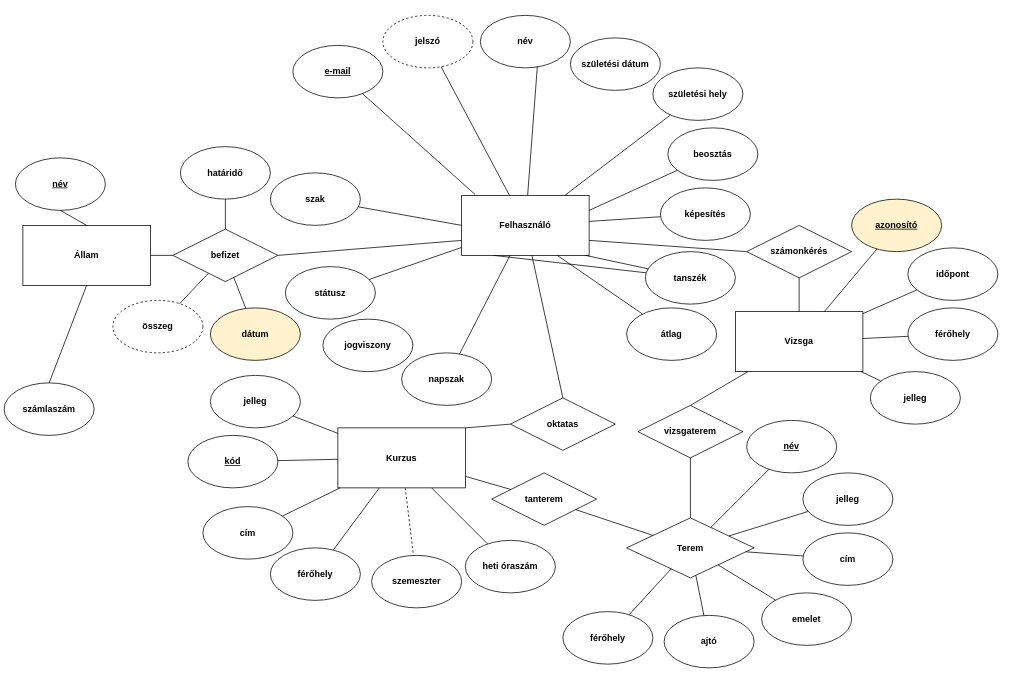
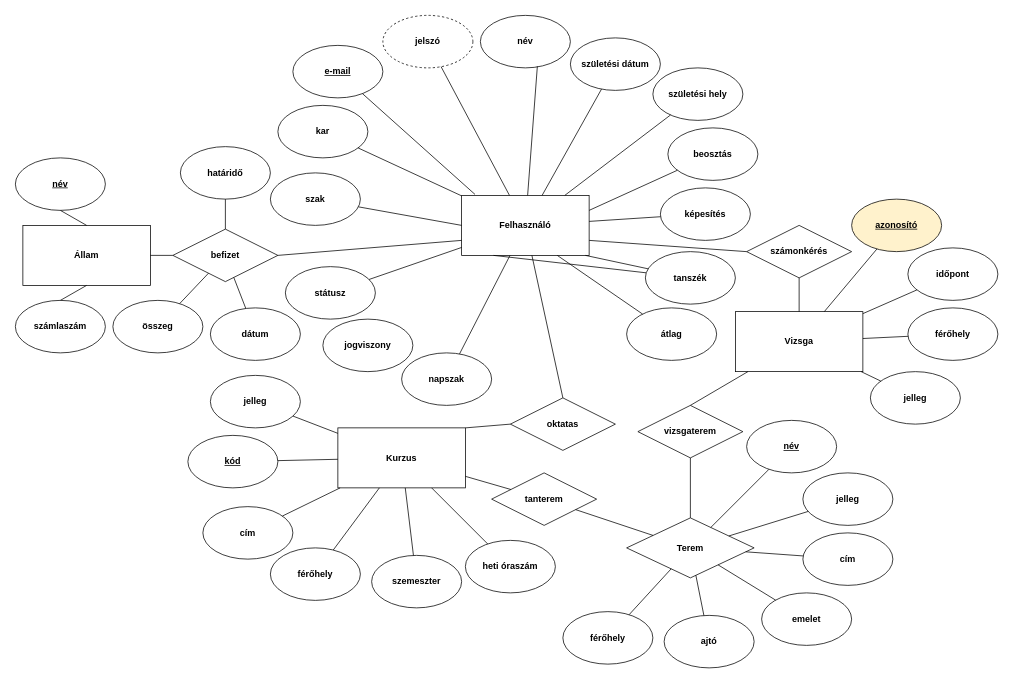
+ <mxCell id="61" value="&lt;b&gt;kar&lt;/b&gt;" style="ellipse;whiteSpace=wrap;html=1;" parent="1" vertex="1"><mxGeometry x="370" y="140" width="120" height="70" as="geometry" /></mxCell>
+ <mxCell id="11" value="" style="endArrow=none;html=1;rounded=0;" parent="1" source="5" target="2" edge="1"><mxGeometry width="50" height="50" relative="1" as="geometry"><mxPoint x="840" y="316" as="sourcePoint" /><mxPoint x="805" y="318" as="targetPoint" /></mxGeometry></mxCell>
+ <mxCell id="62" value="" style="endArrow=none;html=1;rounded=0;" parent="1" source="2" target="61" edge="1"><mxGeometry width="50" height="50" relative="1" as="geometry"><mxPoint x="500.716" y="380" as="sourcePoint" /><mxPoint x="354" y="390" as="targetPoint" /></mxGeometry></mxCell>
- <mxCell id="79" value="&lt;b&gt;összeg&lt;/b&gt;" style="ellipse;whiteSpace=wrap;html=1;dashed=1;" parent="1" vertex="1"><mxGeometry x="150" y="400" width="120" height="70" as="geometry" /></mxCell>
+ <mxCell id="79" value="&lt;b&gt;összeg&lt;/b&gt;" style="ellipse;whiteSpace=wrap;html=1;" parent="1" vertex="1"><mxGeometry x="150" y="400" width="120" height="70" as="geometry" /></mxCell>
- <mxCell id="80" value="&lt;b&gt;dátum&lt;/b&gt;" style="ellipse;whiteSpace=wrap;html=1;fillColor=#fff2cc;" parent="1" vertex="1"><mxGeometry x="280" y="410" width="120" height="70" as="geometry" /></mxCell>
+ <mxCell id="80" value="&lt;b&gt;dátum&lt;/b&gt;" style="ellipse;whiteSpace=wrap;html=1;" parent="1" vertex="1"><mxGeometry x="280" y="410" width="120" height="70" as="geometry" /></mxCell>
- <mxCell id="76" value="&lt;b&gt;számlaszám&lt;/b&gt;" style="ellipse;whiteSpace=wrap;html=1;" parent="1" vertex="1"><mxGeometry x="5" y="510" width="120" height="70" as="geometry" /></mxCell>
+ <mxCell id="76" value="&lt;b&gt;számlaszám&lt;/b&gt;" style="ellipse;whiteSpace=wrap;html=1;" parent="1" vertex="1"><mxGeometry x="20" y="400" width="120" height="70" as="geometry" /></mxCell>
- <mxCell id="27" value="" style="endArrow=none;html=1;rounded=0;dashed=1;" parent="1" source="14" target="21" edge="1"><mxGeometry width="50" height="50" relative="1" as="geometry"><mxPoint x="624" y="490" as="sourcePoint" /><mxPoint x="619" y="470" as="targetPoint" /></mxGeometry></mxCell>
+ <mxCell id="27" value="" style="endArrow=none;html=1;rounded=0;" parent="1" source="14" target="21" edge="1"><mxGeometry width="50" height="50" relative="1" as="geometry"><mxPoint x="624" y="490" as="sourcePoint" /><mxPoint x="619" y="470" as="targetPoint" /></mxGeometry></mxCell>
